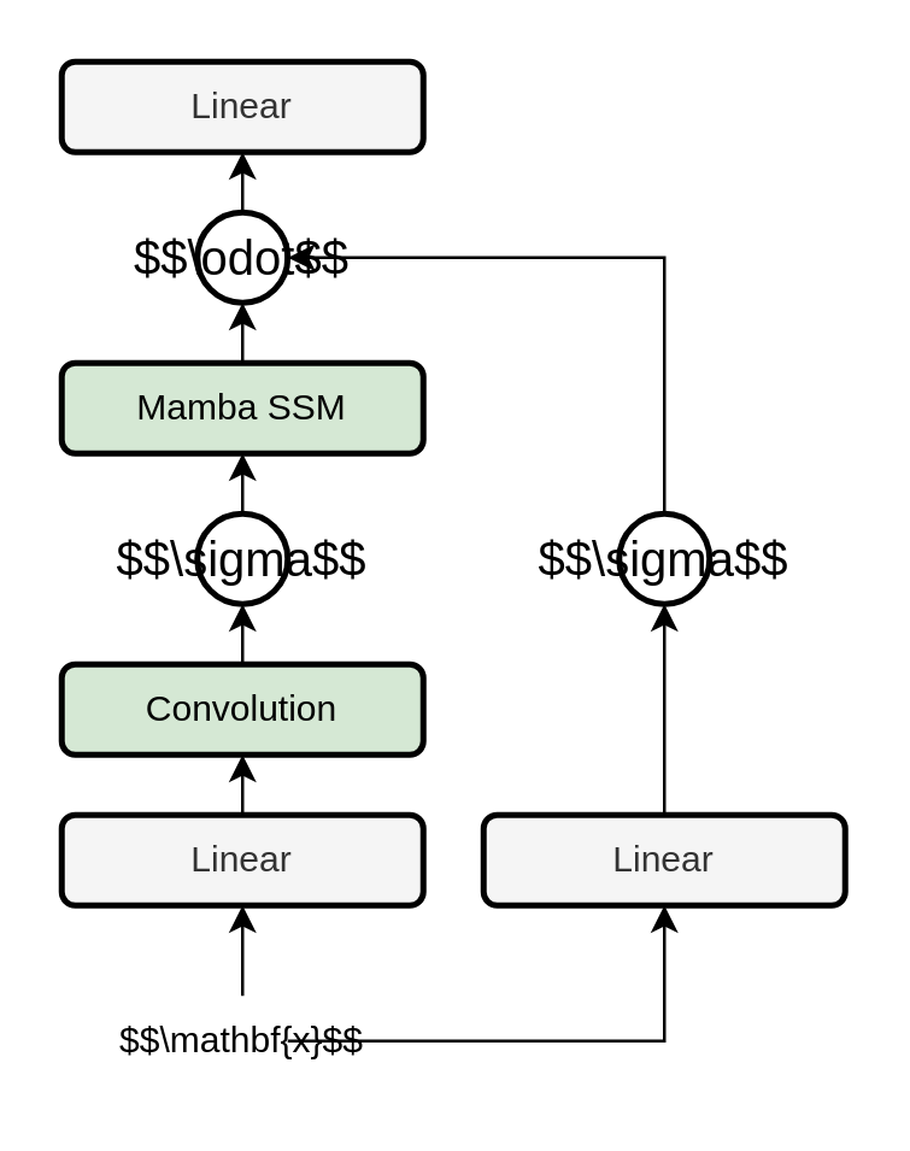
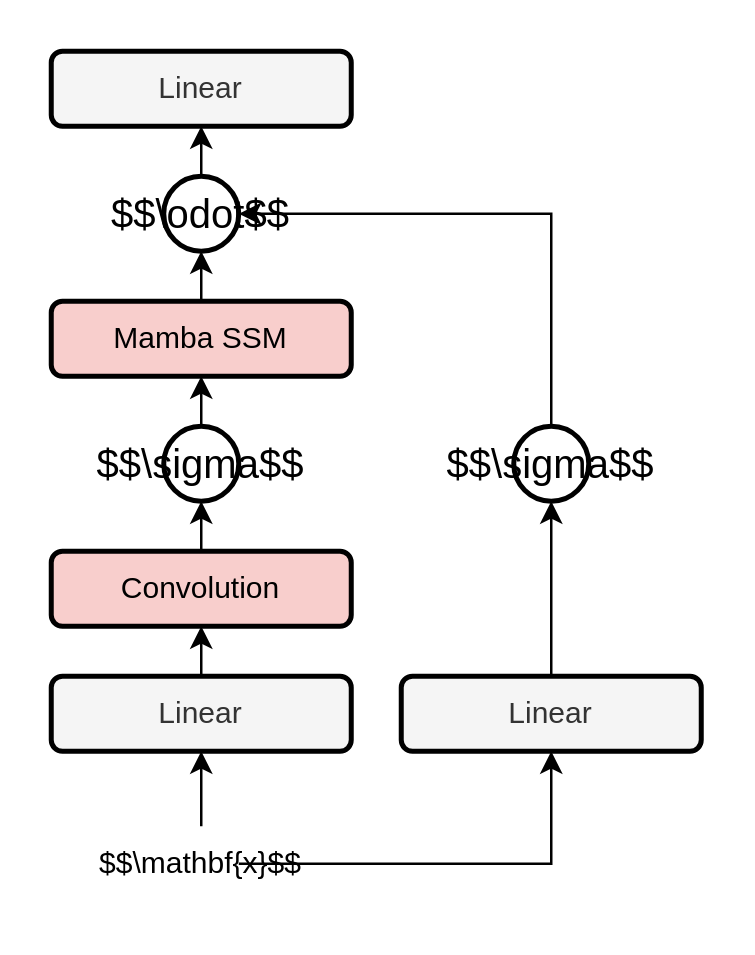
- <mxCell id="7" value="Mamba SSM" style="rounded=1;whiteSpace=wrap;html=1;fillColor=#d5e8d4;strokeColor=default;strokeWidth=2;" vertex="1" parent="1"><mxGeometry x="20" y="120" width="120" height="30" as="geometry" /></mxCell>
+ <mxCell id="7" value="Mamba SSM" style="rounded=1;whiteSpace=wrap;html=1;fillColor=#f8cecc;strokeColor=default;strokeWidth=2;" vertex="1" parent="1"><mxGeometry x="20" y="120" width="120" height="30" as="geometry" /></mxCell>
- <mxCell id="5" value="Convolution" style="rounded=1;whiteSpace=wrap;html=1;fillColor=#d5e8d4;strokeColor=default;strokeWidth=2;" vertex="1" parent="1"><mxGeometry x="20" y="220" width="120" height="30" as="geometry" /></mxCell>
+ <mxCell id="5" value="Convolution" style="rounded=1;whiteSpace=wrap;html=1;fillColor=#f8cecc;strokeColor=default;strokeWidth=2;" vertex="1" parent="1"><mxGeometry x="20" y="220" width="120" height="30" as="geometry" /></mxCell>
